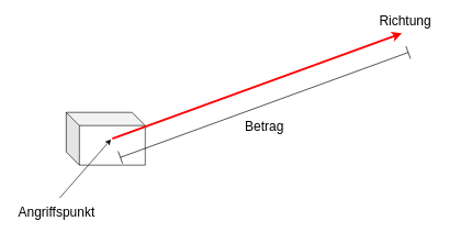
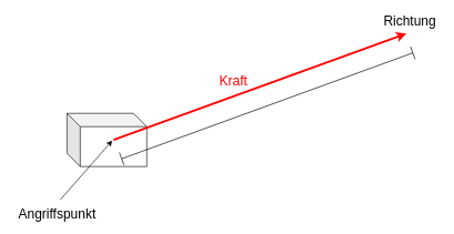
+ <mxCell id="6" value="&lt;font style=&quot;font-size: 20px&quot;&gt;Kraft&lt;/font&gt;" style="text;html=1;resizable=0;autosize=1;align=center;verticalAlign=middle;points=[];fillColor=none;strokeColor=none;rounded=0;fontColor=#FF0000;" vertex="1" parent="1"><mxGeometry x="320" y="110" width="60" height="20" as="geometry" /></mxCell>
- <mxCell id="8" value="&lt;font style=&quot;font-size: 20px&quot;&gt;Betrag&lt;/font&gt;" style="text;html=1;resizable=0;autosize=1;align=center;verticalAlign=middle;points=[];fillColor=none;strokeColor=none;rounded=0;" vertex="1" parent="1"><mxGeometry x="365.99" y="180" width="70" height="20" as="geometry" /></mxCell>
